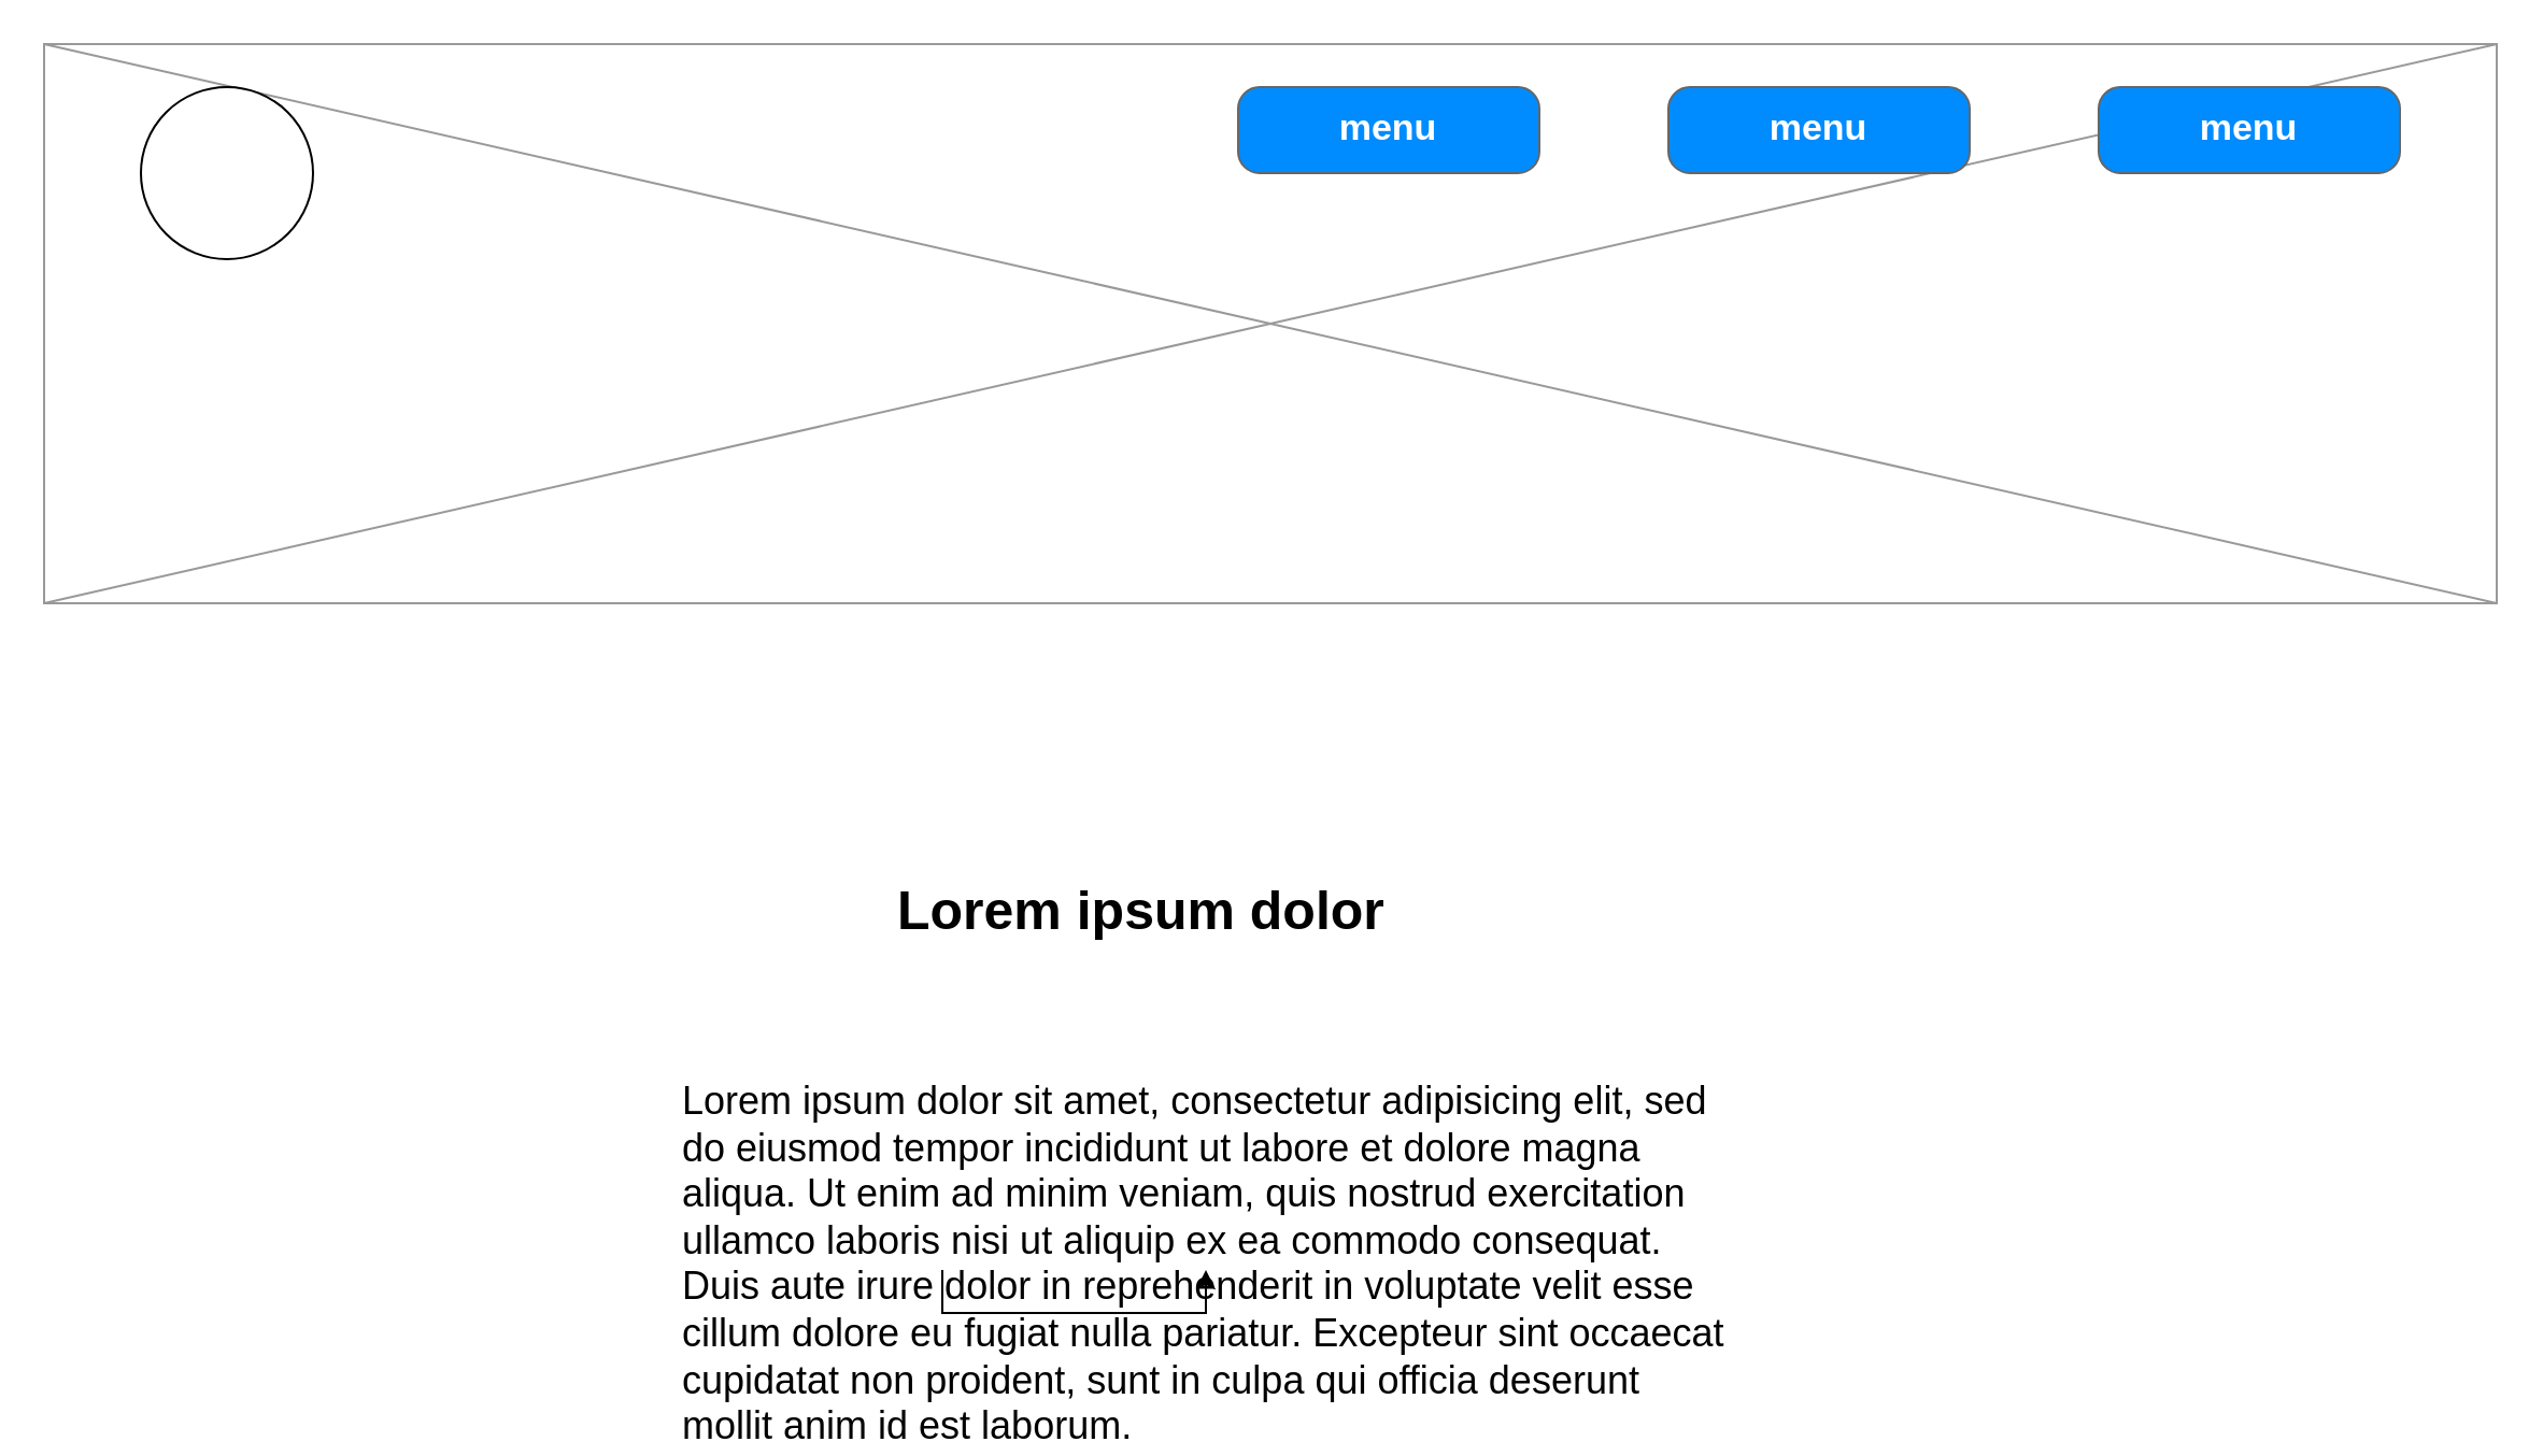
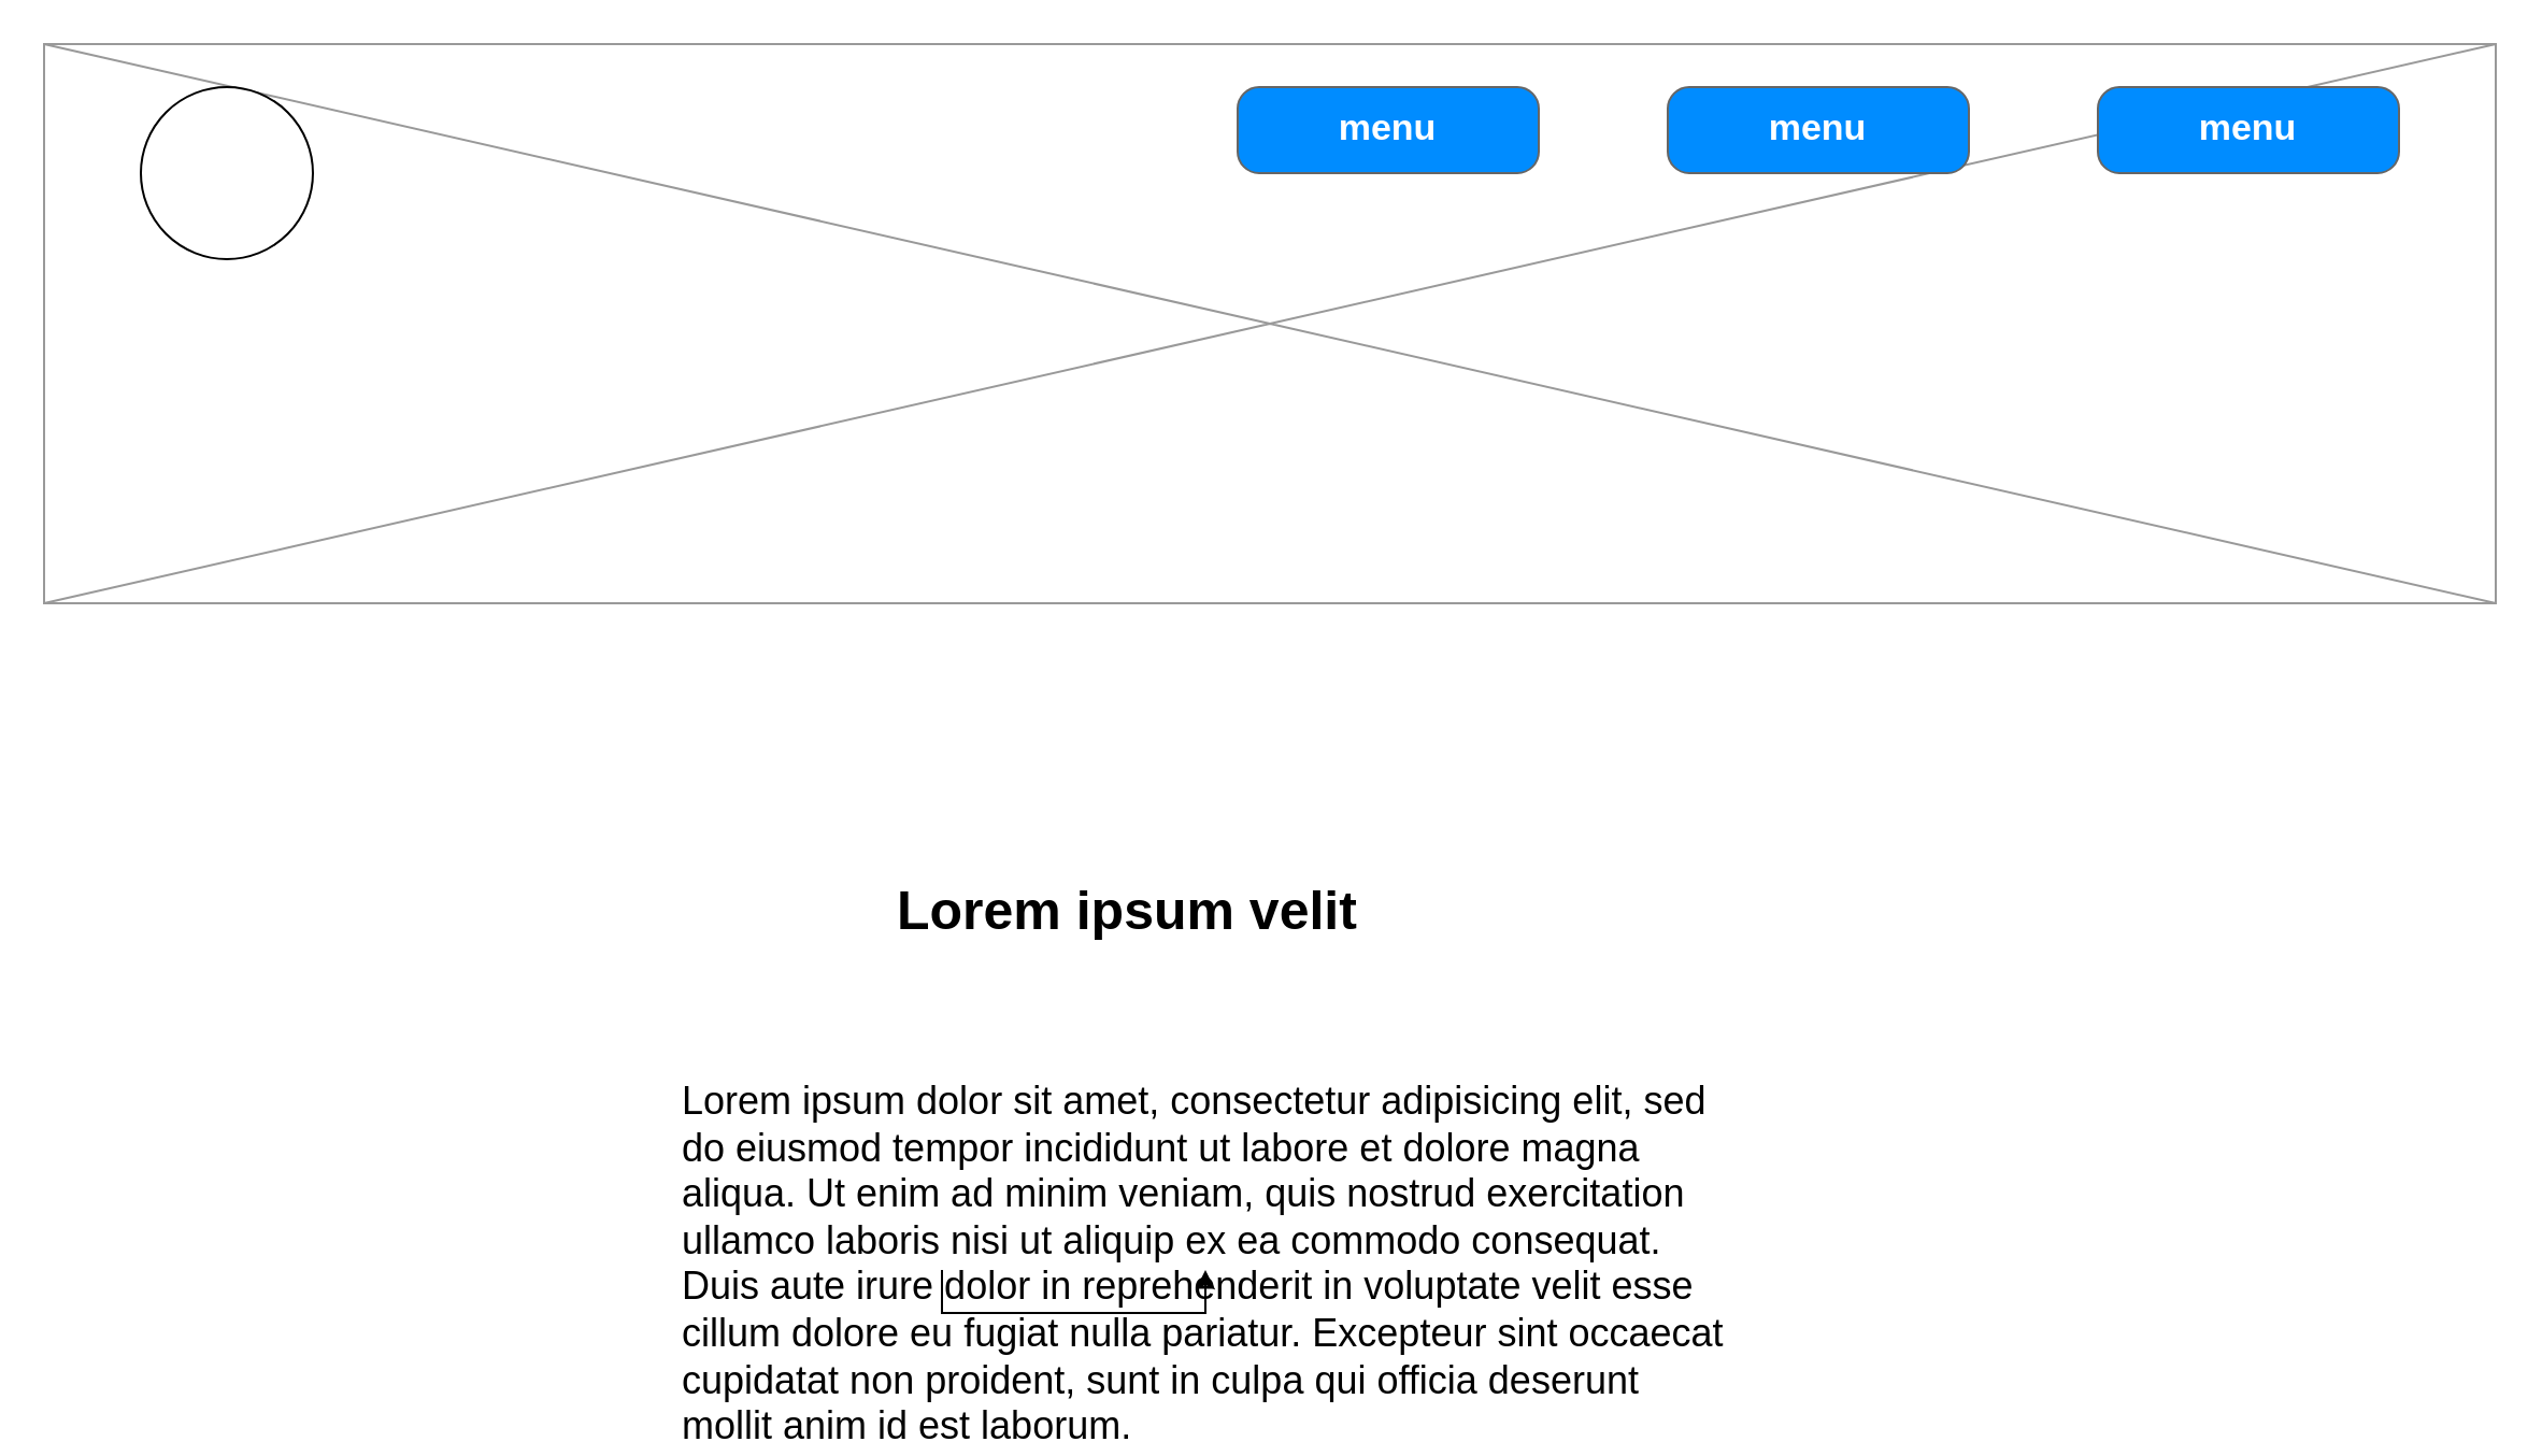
- <mxCell id="4" value="Lorem ipsum dolor&amp;nbsp;" style="text;spacingTop=-5;whiteSpace=wrap;html=1;align=left;fontSize=25;fontFamily=Helvetica;fillColor=none;strokeColor=none;fontStyle=1;verticalAlign=middle;" parent="1" vertex="1"><mxGeometry x="415" y="399" width="240" height="50" as="geometry" /></mxCell>
+ <mxCell id="4" value="Lorem ipsum velit&amp;nbsp;" style="text;spacingTop=-5;whiteSpace=wrap;html=1;align=left;fontSize=25;fontFamily=Helvetica;fillColor=none;strokeColor=none;fontStyle=1;verticalAlign=middle;" parent="1" vertex="1"><mxGeometry x="415" y="399" width="240" height="50" as="geometry" /></mxCell>
